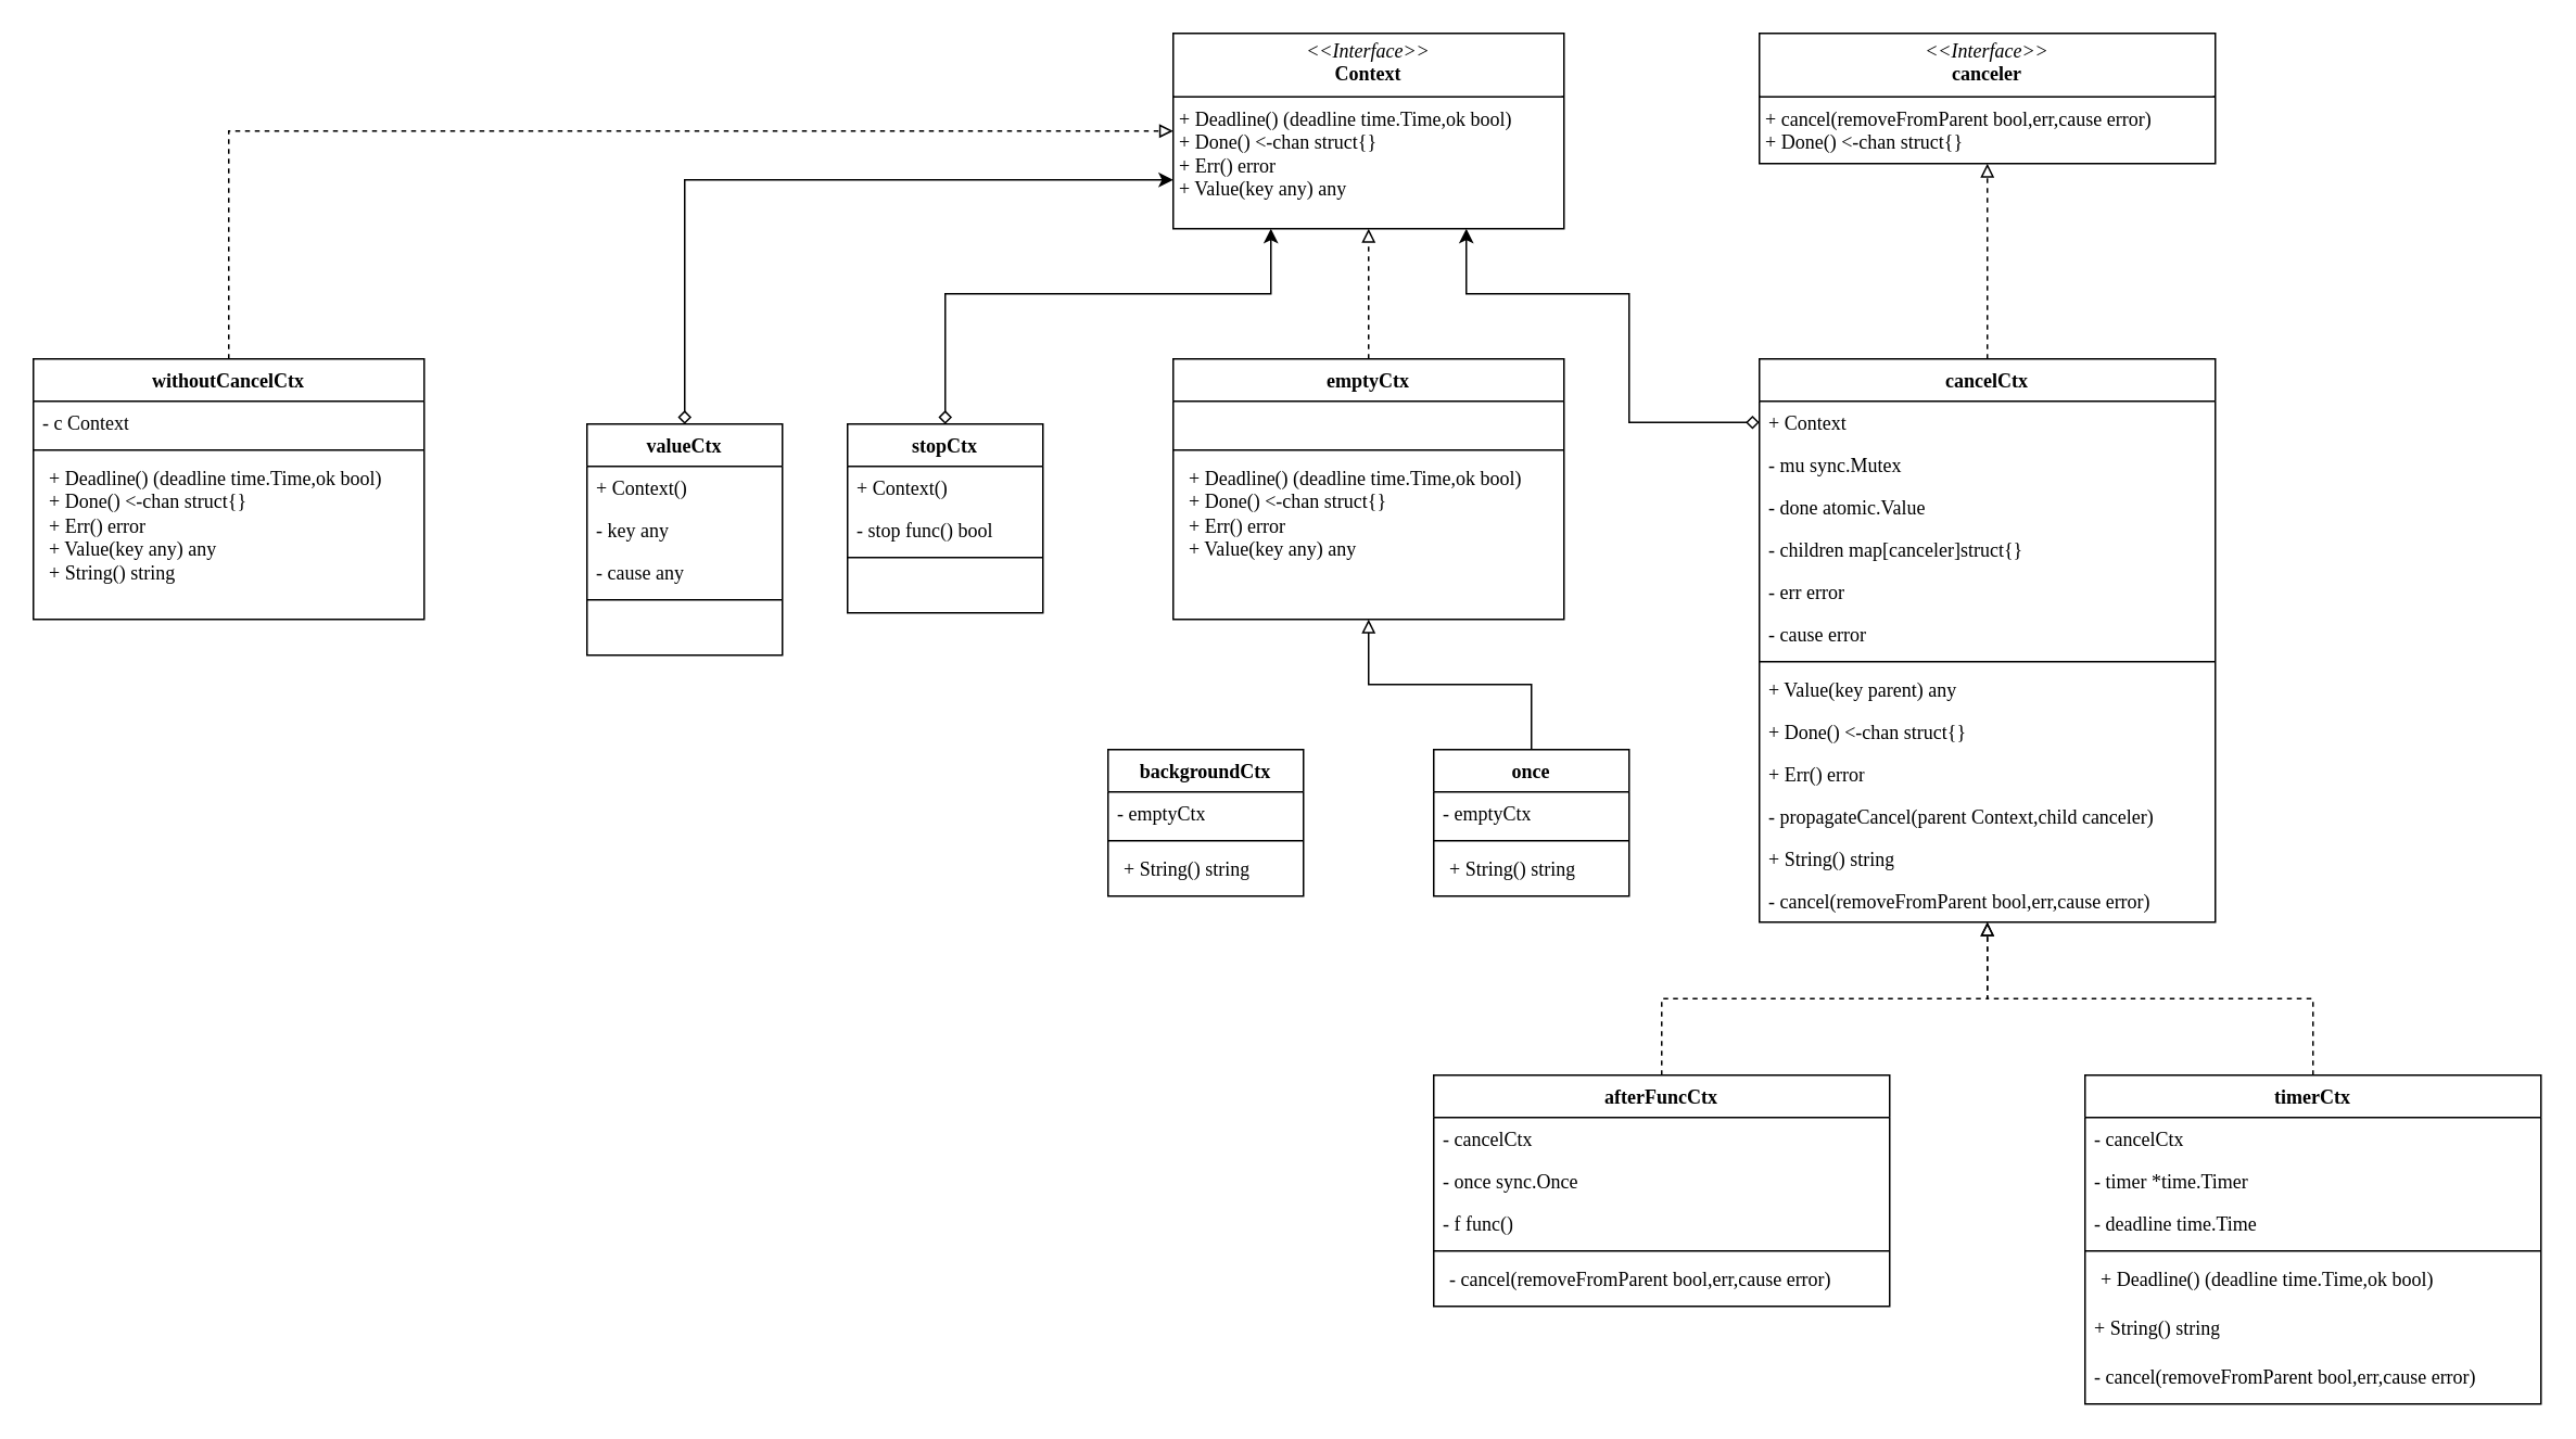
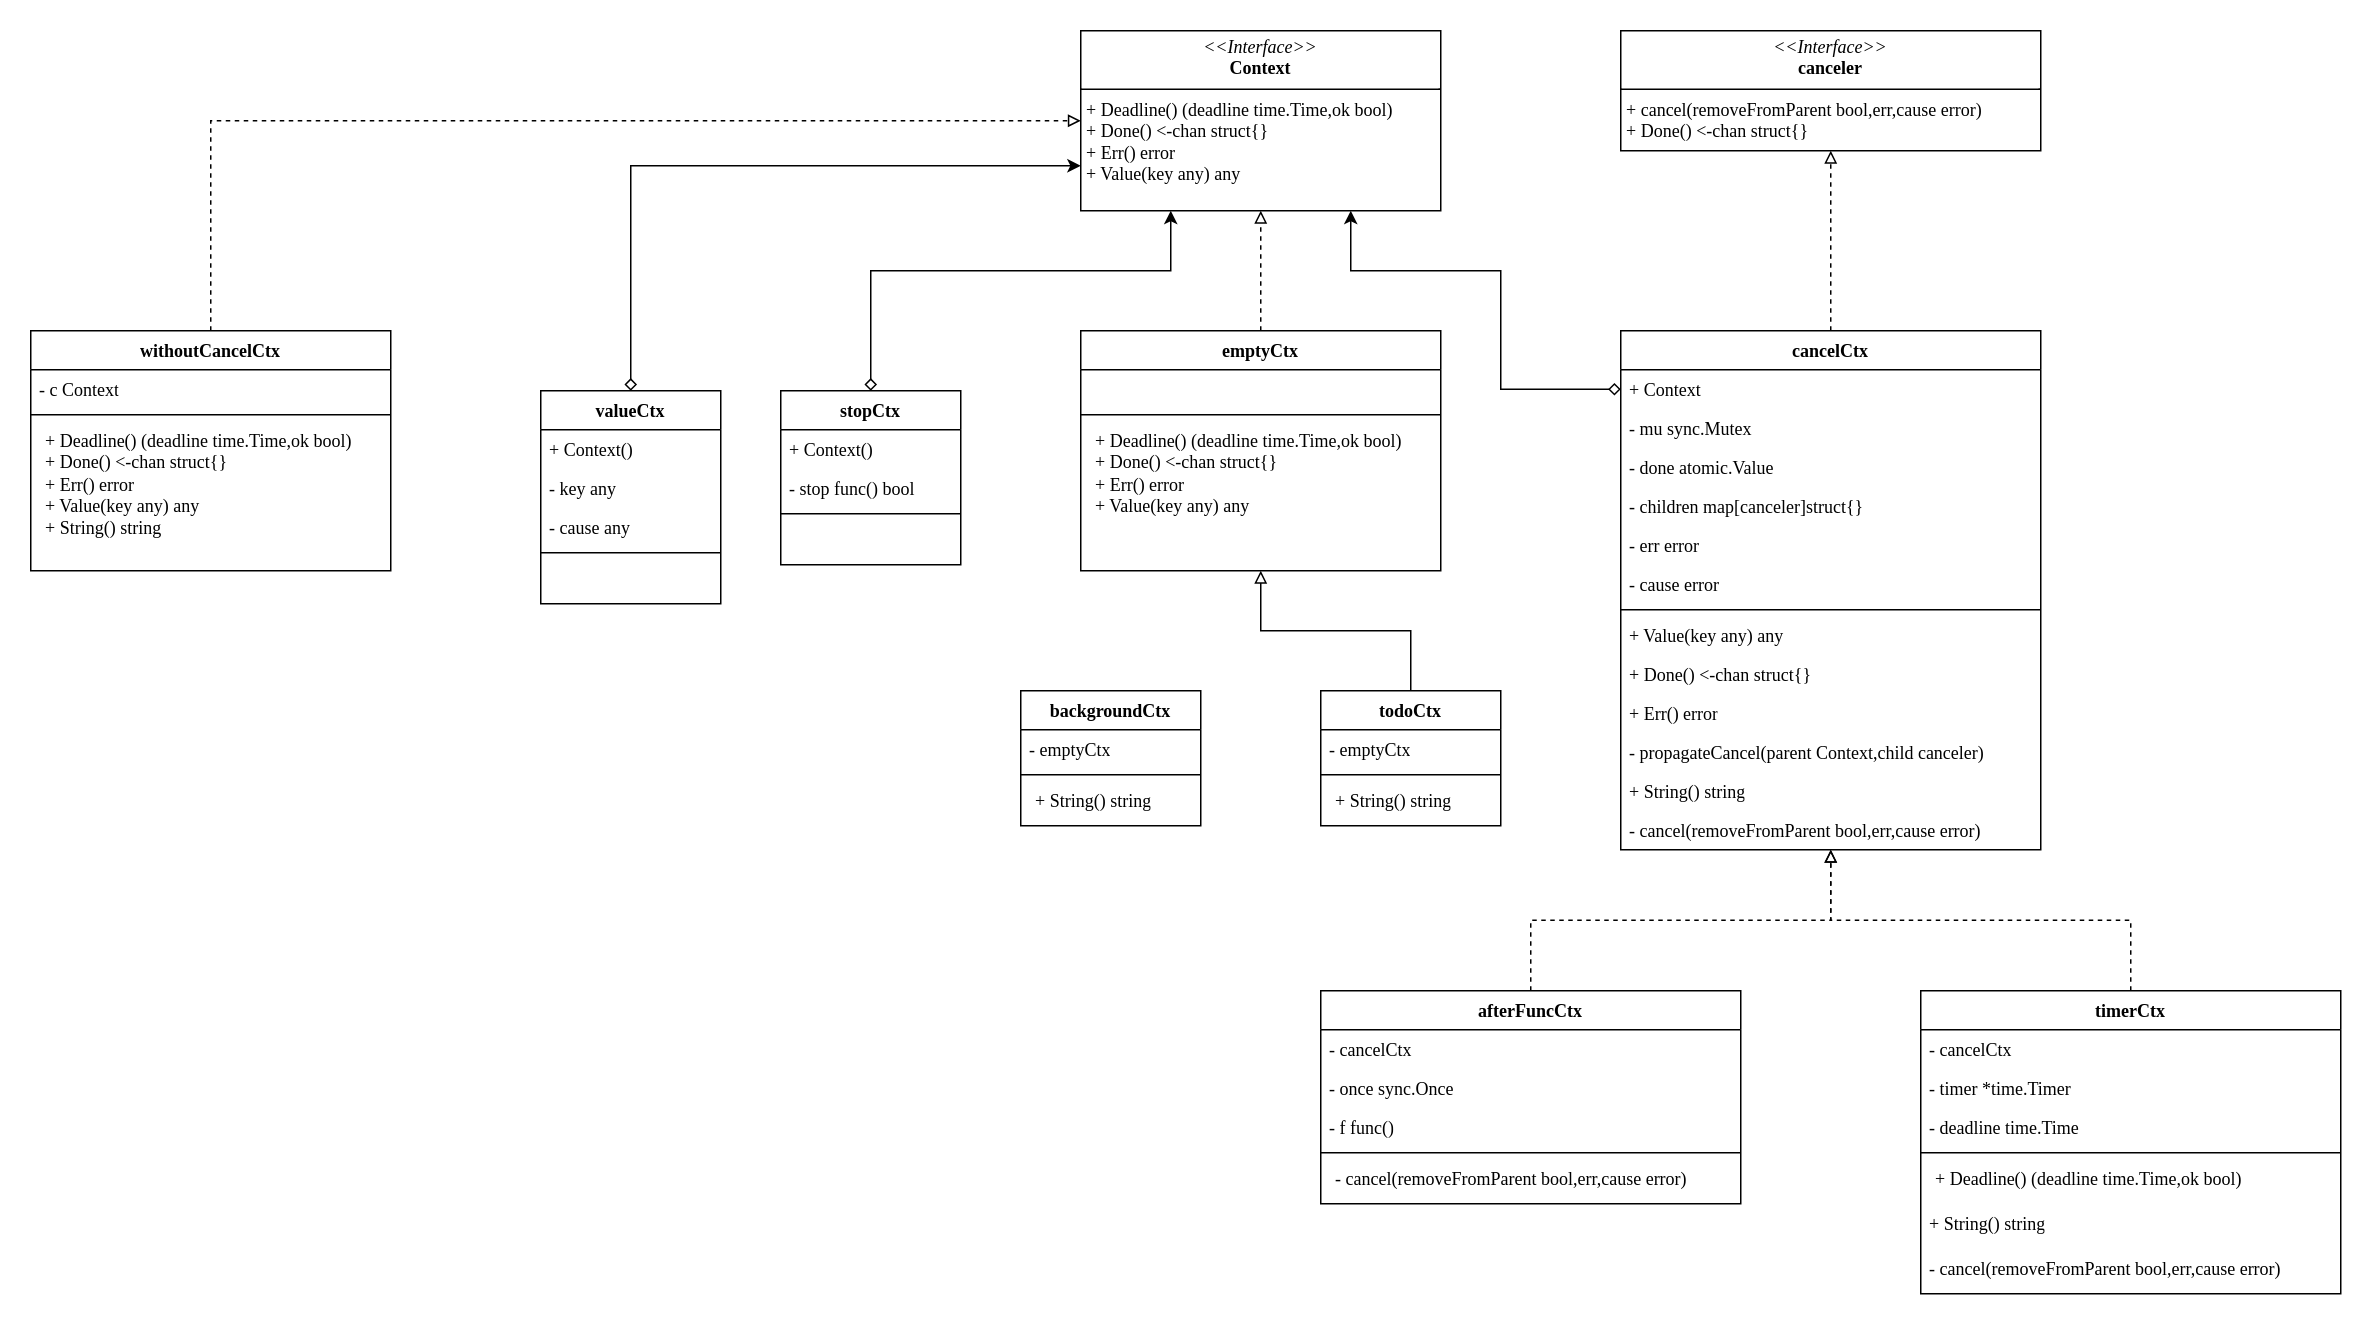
- <mxCell id="27" value="+ Value(key parent) any" style="text;strokeColor=none;fillColor=none;align=left;verticalAlign=top;spacingLeft=4;spacingRight=4;overflow=hidden;rotatable=0;points=[[0,0.5],[1,0.5]];portConstraint=eastwest;whiteSpace=wrap;html=1;fontFamily=Times New Roman;" vertex="1" parent="19"><mxGeometry y="190" width="280" height="26" as="geometry" /></mxCell>
+ <mxCell id="27" value="+ Value(key any) any" style="text;strokeColor=none;fillColor=none;align=left;verticalAlign=top;spacingLeft=4;spacingRight=4;overflow=hidden;rotatable=0;points=[[0,0.5],[1,0.5]];portConstraint=eastwest;whiteSpace=wrap;html=1;fontFamily=Times New Roman;" vertex="1" parent="19"><mxGeometry y="190" width="280" height="26" as="geometry" /></mxCell>
- <mxCell id="13" value="once" style="swimlane;fontStyle=1;align=center;verticalAlign=top;childLayout=stackLayout;horizontal=1;startSize=26;horizontalStack=0;resizeParent=1;resizeParentMax=0;resizeLast=0;collapsible=1;marginBottom=0;whiteSpace=wrap;html=1;fontFamily=Times New Roman;" vertex="1" parent="1"><mxGeometry x="880" y="460" width="120" height="90" as="geometry" /></mxCell>
+ <mxCell id="13" value="todoCtx" style="swimlane;fontStyle=1;align=center;verticalAlign=top;childLayout=stackLayout;horizontal=1;startSize=26;horizontalStack=0;resizeParent=1;resizeParentMax=0;resizeLast=0;collapsible=1;marginBottom=0;whiteSpace=wrap;html=1;fontFamily=Times New Roman;" vertex="1" parent="1"><mxGeometry x="880" y="460" width="120" height="90" as="geometry" /></mxCell>
